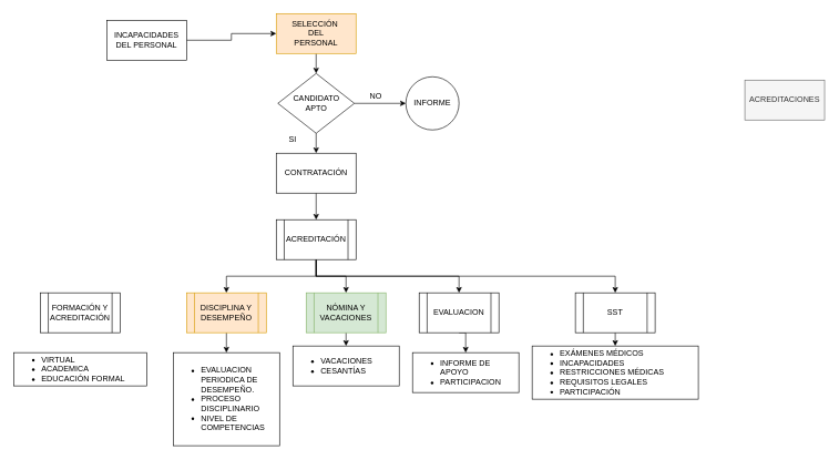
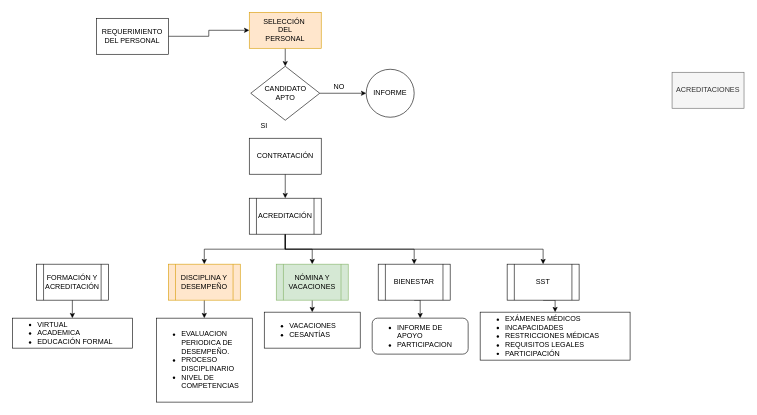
- <mxCell id="3" value="INCAPACIDADES DEL PERSONAL" style="rounded=0;whiteSpace=wrap;html=1;" parent="1" vertex="1"><mxGeometry x="160" y="30" width="120" height="60" as="geometry" /></mxCell>
+ <mxCell id="3" value="REQUERIMIENTO DEL PERSONAL" style="rounded=0;whiteSpace=wrap;html=1;" parent="1" vertex="1"><mxGeometry x="160" y="30" width="120" height="60" as="geometry" /></mxCell>
- <mxCell id="5" style="edgeStyle=orthogonalEdgeStyle;rounded=0;orthogonalLoop=1;jettySize=auto;html=1;exitX=0.5;exitY=1;exitDx=0;exitDy=0;entryX=0.5;entryY=0;entryDx=0;entryDy=0;" parent="1" source="6" target="9" edge="1"><mxGeometry relative="1" as="geometry" /></mxCell>
- <mxCell id="24" value="EVALUACION" style="shape=process;whiteSpace=wrap;html=1;backgroundOutline=1;" parent="1" vertex="1"><mxGeometry x="630" y="440" width="120" height="60" as="geometry" /></mxCell>
+ <mxCell id="24" value="BIENESTAR" style="shape=process;whiteSpace=wrap;html=1;backgroundOutline=1;" parent="1" vertex="1"><mxGeometry x="630" y="440" width="120" height="60" as="geometry" /></mxCell>
- <mxCell id="26" value="SST" style="shape=process;whiteSpace=wrap;html=1;backgroundOutline=1;" parent="1" vertex="1"><mxGeometry x="865" y="440" width="120" height="60" as="geometry" /></mxCell>
+ <mxCell id="26" value="SST" style="shape=process;whiteSpace=wrap;html=1;backgroundOutline=1;" parent="1" vertex="1"><mxGeometry x="845" y="440" width="120" height="60" as="geometry" /></mxCell>
+ <mxCell id="27" style="edgeStyle=orthogonalEdgeStyle;rounded=0;orthogonalLoop=1;jettySize=auto;html=1;exitX=0.5;exitY=1;exitDx=0;exitDy=0;entryX=0.5;entryY=0;entryDx=0;entryDy=0;" edge="1" parent="1" source="28" target="33"><mxGeometry relative="1" as="geometry" /></mxCell>
- <mxCell id="30" value="&lt;ul&gt;&lt;li&gt;INFORME DE APOYO&lt;/li&gt;&lt;li&gt;PARTICIPACION&lt;/li&gt;&lt;/ul&gt;" style="rounded=0;whiteSpace=wrap;html=1;align=left;" vertex="1" parent="1"><mxGeometry x="620" y="530" width="160" height="60" as="geometry" /></mxCell>
+ <mxCell id="30" value="&lt;ul&gt;&lt;li&gt;INFORME DE APOYO&lt;/li&gt;&lt;li&gt;PARTICIPACION&lt;/li&gt;&lt;/ul&gt;" style="whiteSpace=wrap;html=1;align=left;rounded=1;" vertex="1" parent="1"><mxGeometry x="620" y="530" width="160" height="60" as="geometry" /></mxCell>
